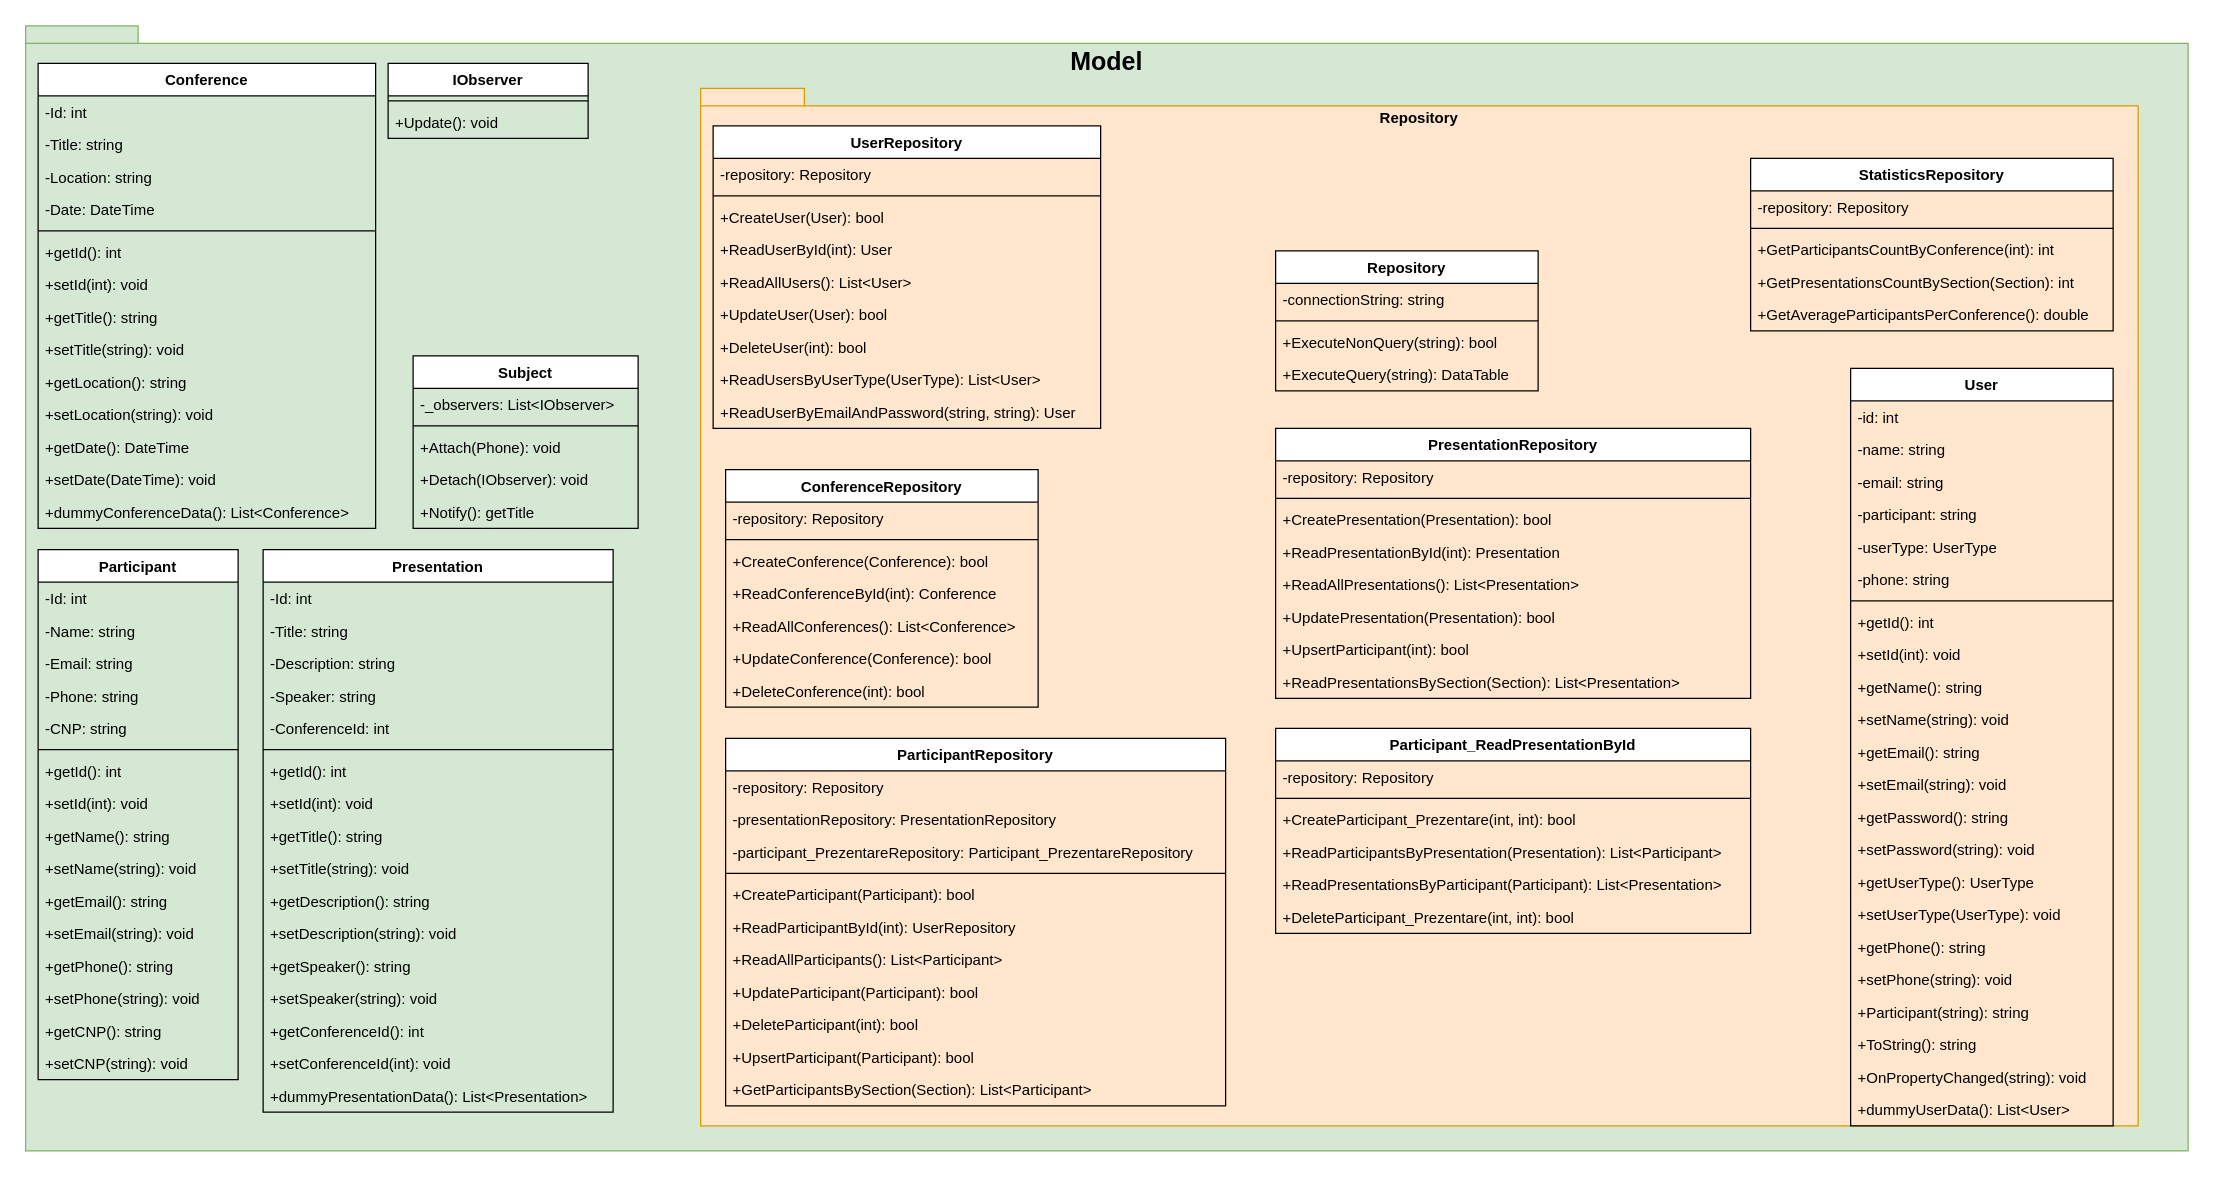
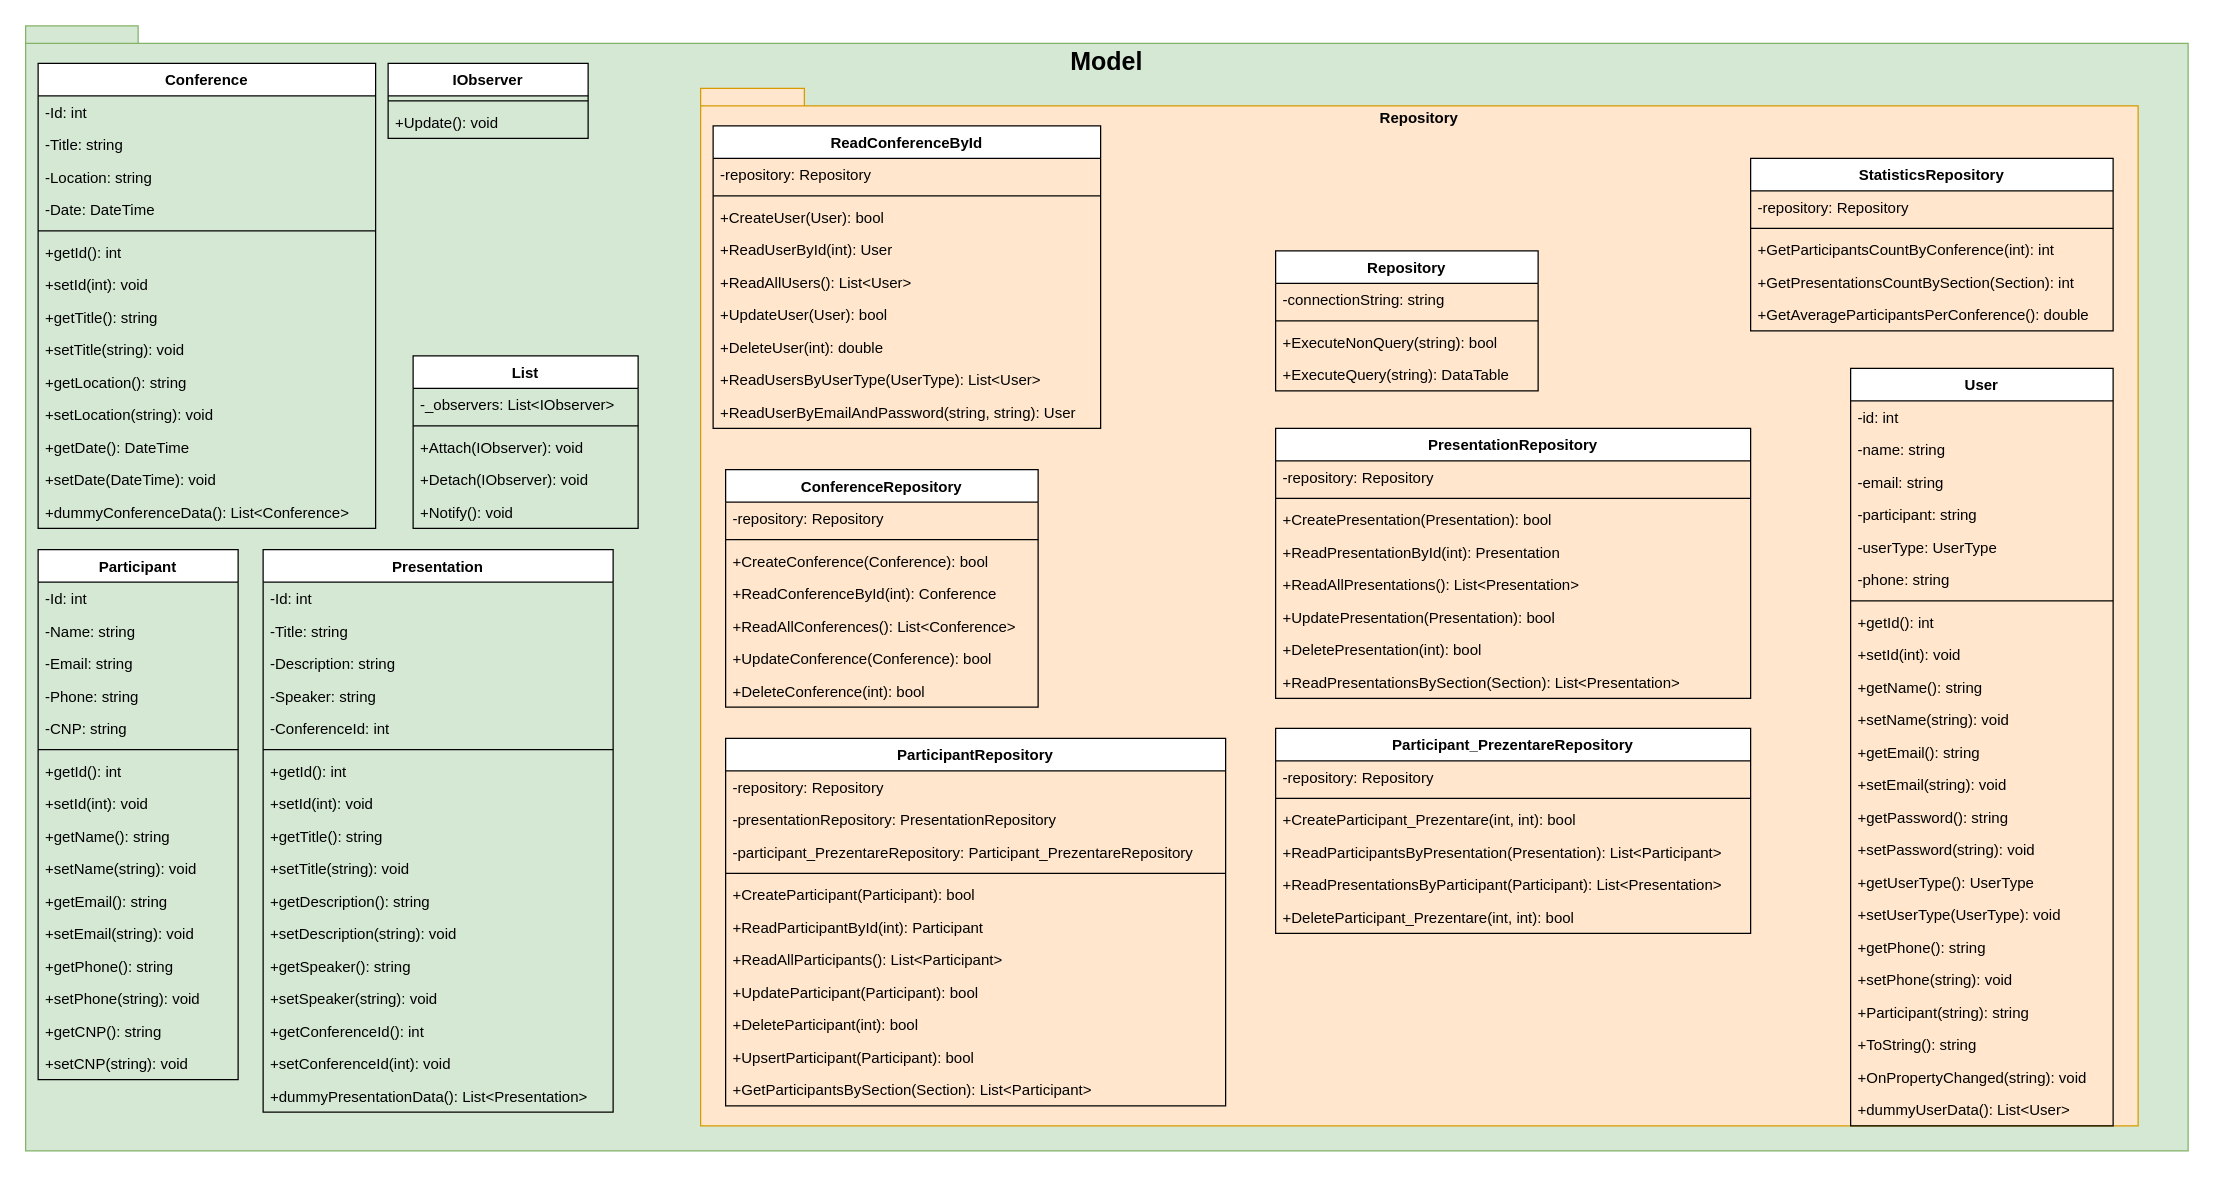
- <mxCell id="69" value="UserRepository" style="swimlane;fontStyle=1;childLayout=stackLayout;horizontal=1;startSize=26;horizontalStack=0;resizeParent=1;resizeParentMax=0;resizeLast=0;collapsible=1;marginBottom=0;" vertex="1" parent="1"><mxGeometry x="570" y="100" width="310" height="242" as="geometry" /></mxCell>
+ <mxCell id="69" value="ReadConferenceById" style="swimlane;fontStyle=1;childLayout=stackLayout;horizontal=1;startSize=26;horizontalStack=0;resizeParent=1;resizeParentMax=0;resizeLast=0;collapsible=1;marginBottom=0;" vertex="1" parent="1"><mxGeometry x="570" y="100" width="310" height="242" as="geometry" /></mxCell>
- <mxCell id="76" value="+DeleteUser(int): bool" style="text;strokeColor=none;fillColor=none;align=left;verticalAlign=top;spacingLeft=4;spacingRight=4;overflow=hidden;rotatable=0;points=[[0,0.5],[1,0.5]];portConstraint=eastwest;" vertex="1" parent="69"><mxGeometry y="164" width="310" height="26" as="geometry" /></mxCell>
+ <mxCell id="76" value="+DeleteUser(int): double" style="text;strokeColor=none;fillColor=none;align=left;verticalAlign=top;spacingLeft=4;spacingRight=4;overflow=hidden;rotatable=0;points=[[0,0.5],[1,0.5]];portConstraint=eastwest;" vertex="1" parent="69"><mxGeometry y="164" width="310" height="26" as="geometry" /></mxCell>
- <mxCell id="56" value="Subject" style="swimlane;fontStyle=1;childLayout=stackLayout;horizontal=1;startSize=26;horizontalStack=0;resizeParent=1;resizeParentMax=0;resizeLast=0;collapsible=1;marginBottom=0;" vertex="1" parent="1"><mxGeometry x="330" y="284" width="180" height="138" as="geometry" /></mxCell>
+ <mxCell id="56" value="List" style="swimlane;fontStyle=1;childLayout=stackLayout;horizontal=1;startSize=26;horizontalStack=0;resizeParent=1;resizeParentMax=0;resizeLast=0;collapsible=1;marginBottom=0;" vertex="1" parent="1"><mxGeometry x="330" y="284" width="180" height="138" as="geometry" /></mxCell>
- <mxCell id="59" value="+Attach(Phone): void" style="text;strokeColor=none;fillColor=none;align=left;verticalAlign=top;spacingLeft=4;spacingRight=4;overflow=hidden;rotatable=0;points=[[0,0.5],[1,0.5]];portConstraint=eastwest;" vertex="1" parent="56"><mxGeometry y="60" width="180" height="26" as="geometry" /></mxCell>
+ <mxCell id="59" value="+Attach(IObserver): void" style="text;strokeColor=none;fillColor=none;align=left;verticalAlign=top;spacingLeft=4;spacingRight=4;overflow=hidden;rotatable=0;points=[[0,0.5],[1,0.5]];portConstraint=eastwest;" vertex="1" parent="56"><mxGeometry y="60" width="180" height="26" as="geometry" /></mxCell>
- <mxCell id="61" value="+Notify(): getTitle" style="text;strokeColor=none;fillColor=none;align=left;verticalAlign=top;spacingLeft=4;spacingRight=4;overflow=hidden;rotatable=0;points=[[0,0.5],[1,0.5]];portConstraint=eastwest;" vertex="1" parent="56"><mxGeometry y="112" width="180" height="26" as="geometry" /></mxCell>
+ <mxCell id="61" value="+Notify(): void" style="text;strokeColor=none;fillColor=none;align=left;verticalAlign=top;spacingLeft=4;spacingRight=4;overflow=hidden;rotatable=0;points=[[0,0.5],[1,0.5]];portConstraint=eastwest;" vertex="1" parent="56"><mxGeometry y="112" width="180" height="26" as="geometry" /></mxCell>
- <mxCell id="91" value="+UpsertParticipant(int): bool" style="text;strokeColor=none;fillColor=none;align=left;verticalAlign=top;spacingLeft=4;spacingRight=4;overflow=hidden;rotatable=0;points=[[0,0.5],[1,0.5]];portConstraint=eastwest;" vertex="1" parent="84"><mxGeometry y="164" width="380" height="26" as="geometry" /></mxCell>
+ <mxCell id="91" value="+DeletePresentation(int): bool" style="text;strokeColor=none;fillColor=none;align=left;verticalAlign=top;spacingLeft=4;spacingRight=4;overflow=hidden;rotatable=0;points=[[0,0.5],[1,0.5]];portConstraint=eastwest;" vertex="1" parent="84"><mxGeometry y="164" width="380" height="26" as="geometry" /></mxCell>
- <mxCell id="129" value="Participant_ReadPresentationById" style="swimlane;fontStyle=1;childLayout=stackLayout;horizontal=1;startSize=26;horizontalStack=0;resizeParent=1;resizeParentMax=0;resizeLast=0;collapsible=1;marginBottom=0;" vertex="1" parent="1"><mxGeometry x="1020" y="582" width="380" height="164" as="geometry" /></mxCell>
+ <mxCell id="129" value="Participant_PrezentareRepository" style="swimlane;fontStyle=1;childLayout=stackLayout;horizontal=1;startSize=26;horizontalStack=0;resizeParent=1;resizeParentMax=0;resizeLast=0;collapsible=1;marginBottom=0;" vertex="1" parent="1"><mxGeometry x="1020" y="582" width="380" height="164" as="geometry" /></mxCell>
- <mxCell id="123" value="+ReadParticipantById(int): UserRepository" style="text;strokeColor=none;fillColor=none;align=left;verticalAlign=top;spacingLeft=4;spacingRight=4;overflow=hidden;rotatable=0;points=[[0,0.5],[1,0.5]];portConstraint=eastwest;" vertex="1" parent="117"><mxGeometry y="138" width="400" height="26" as="geometry" /></mxCell>
+ <mxCell id="123" value="+ReadParticipantById(int): Participant" style="text;strokeColor=none;fillColor=none;align=left;verticalAlign=top;spacingLeft=4;spacingRight=4;overflow=hidden;rotatable=0;points=[[0,0.5],[1,0.5]];portConstraint=eastwest;" vertex="1" parent="117"><mxGeometry y="138" width="400" height="26" as="geometry" /></mxCell>
